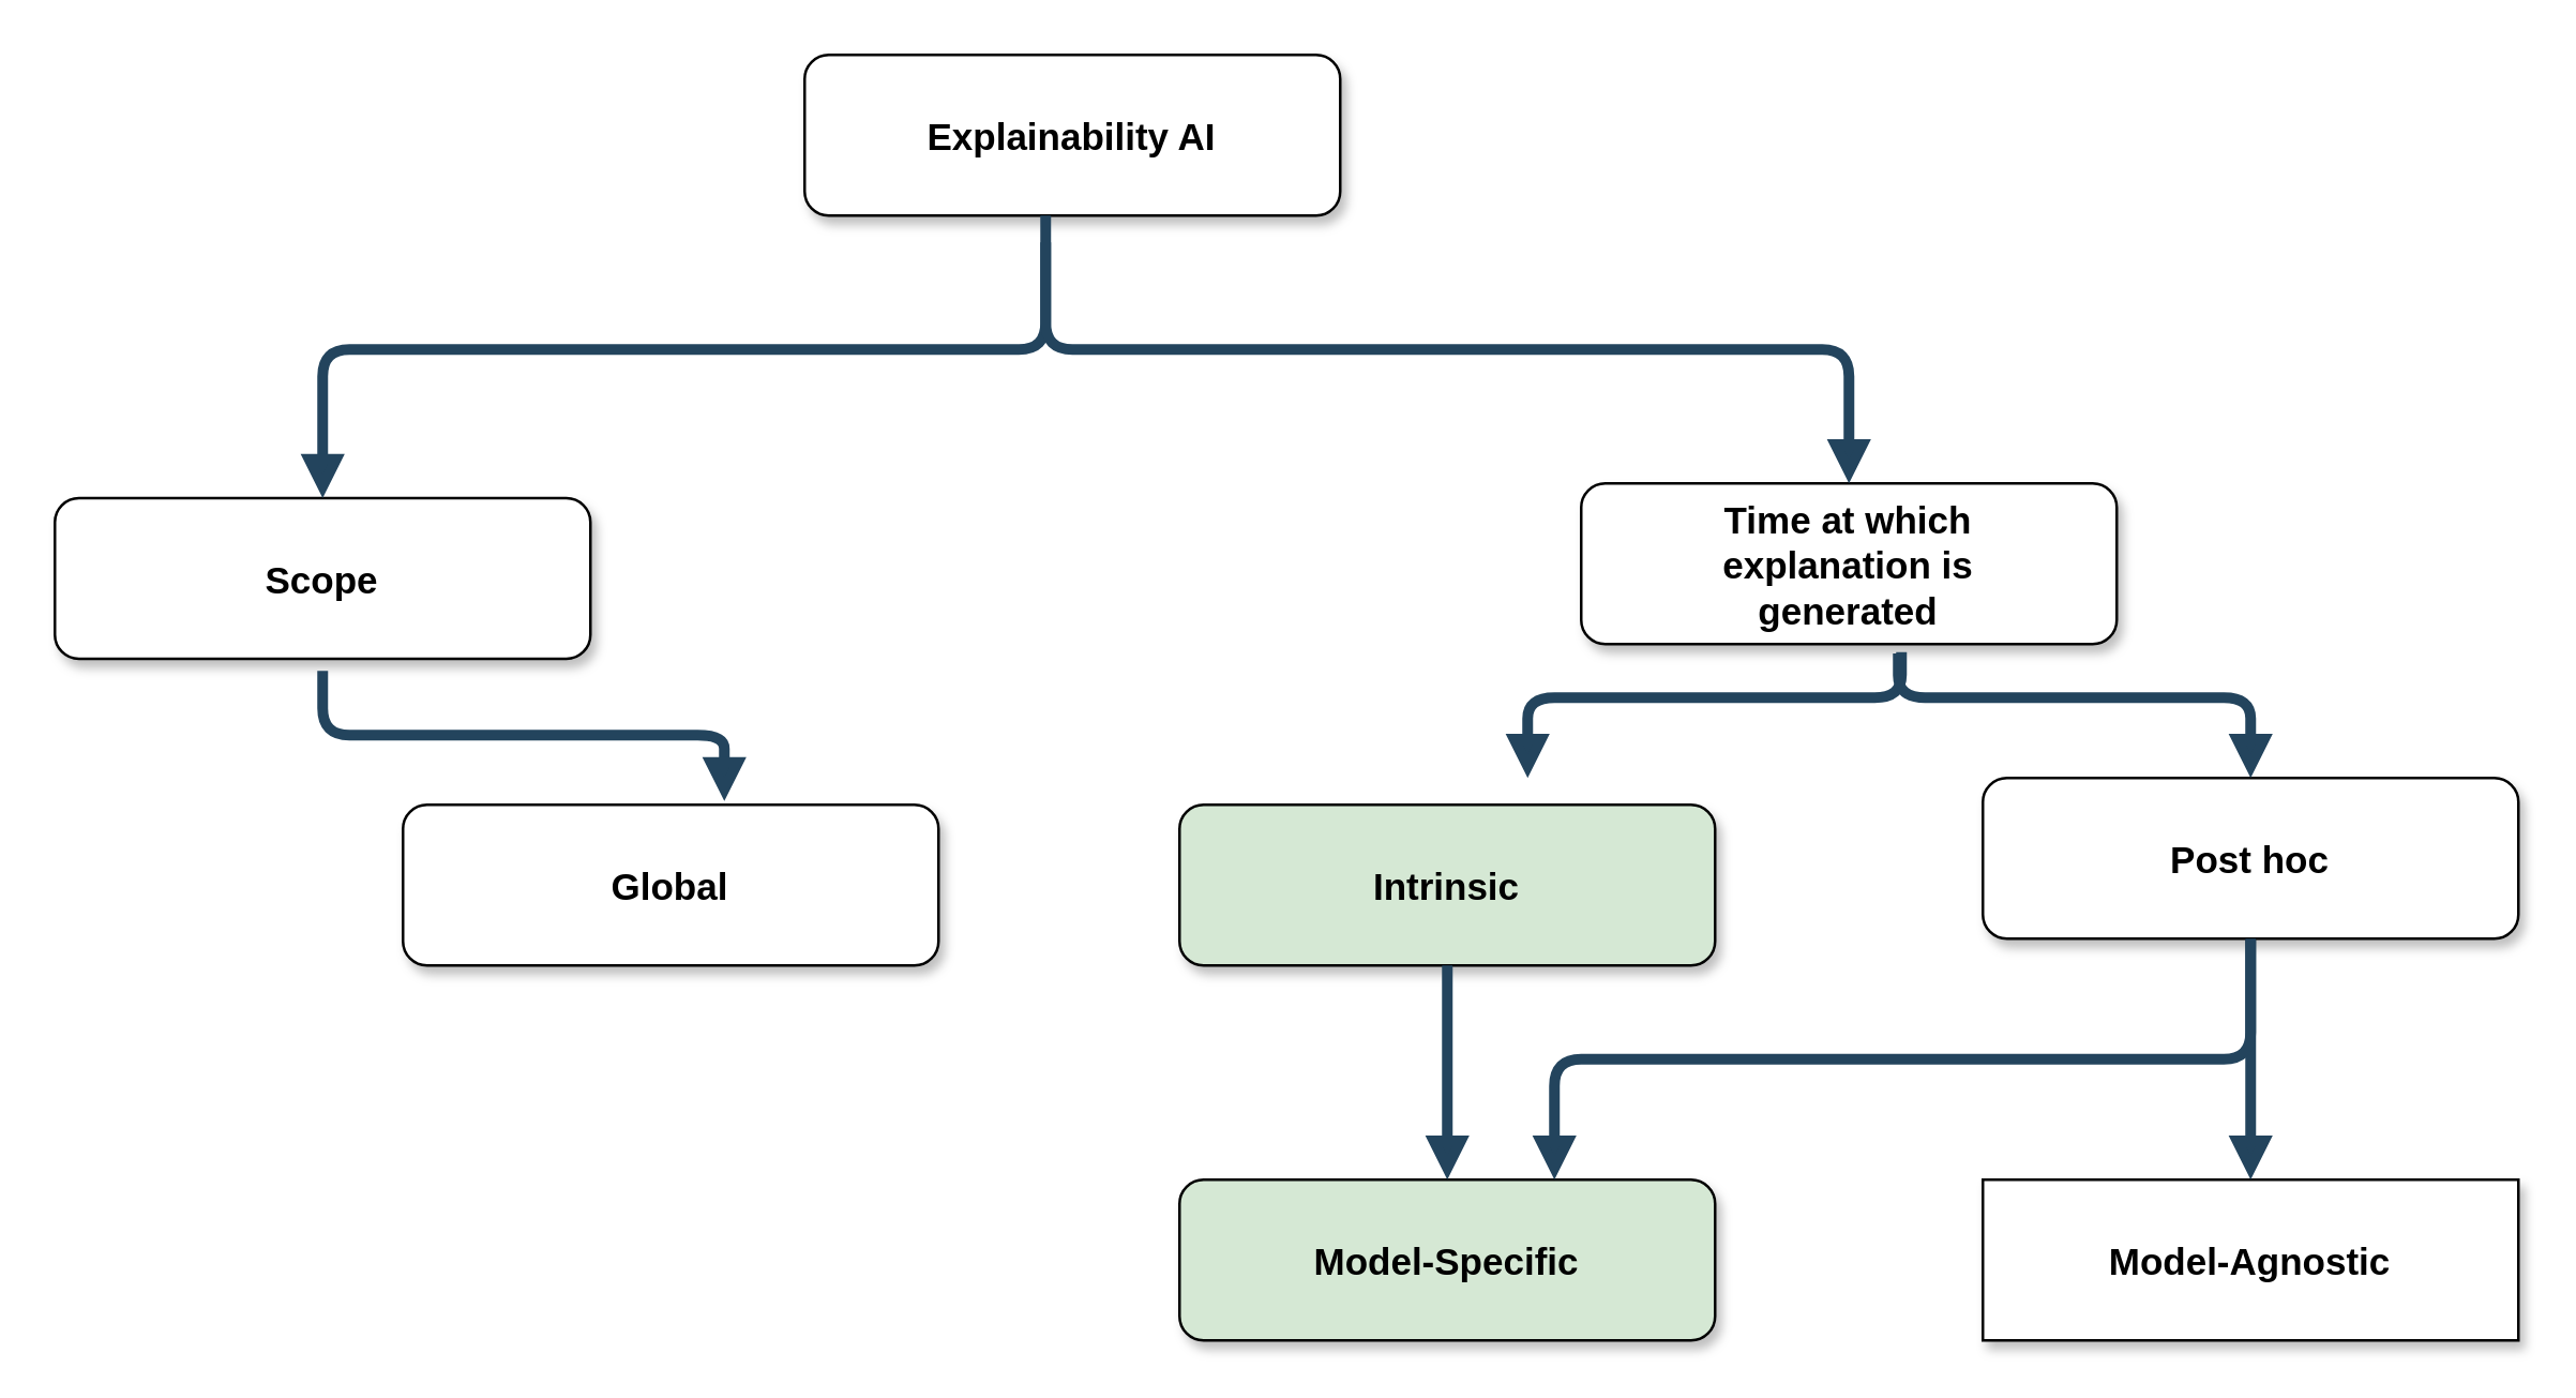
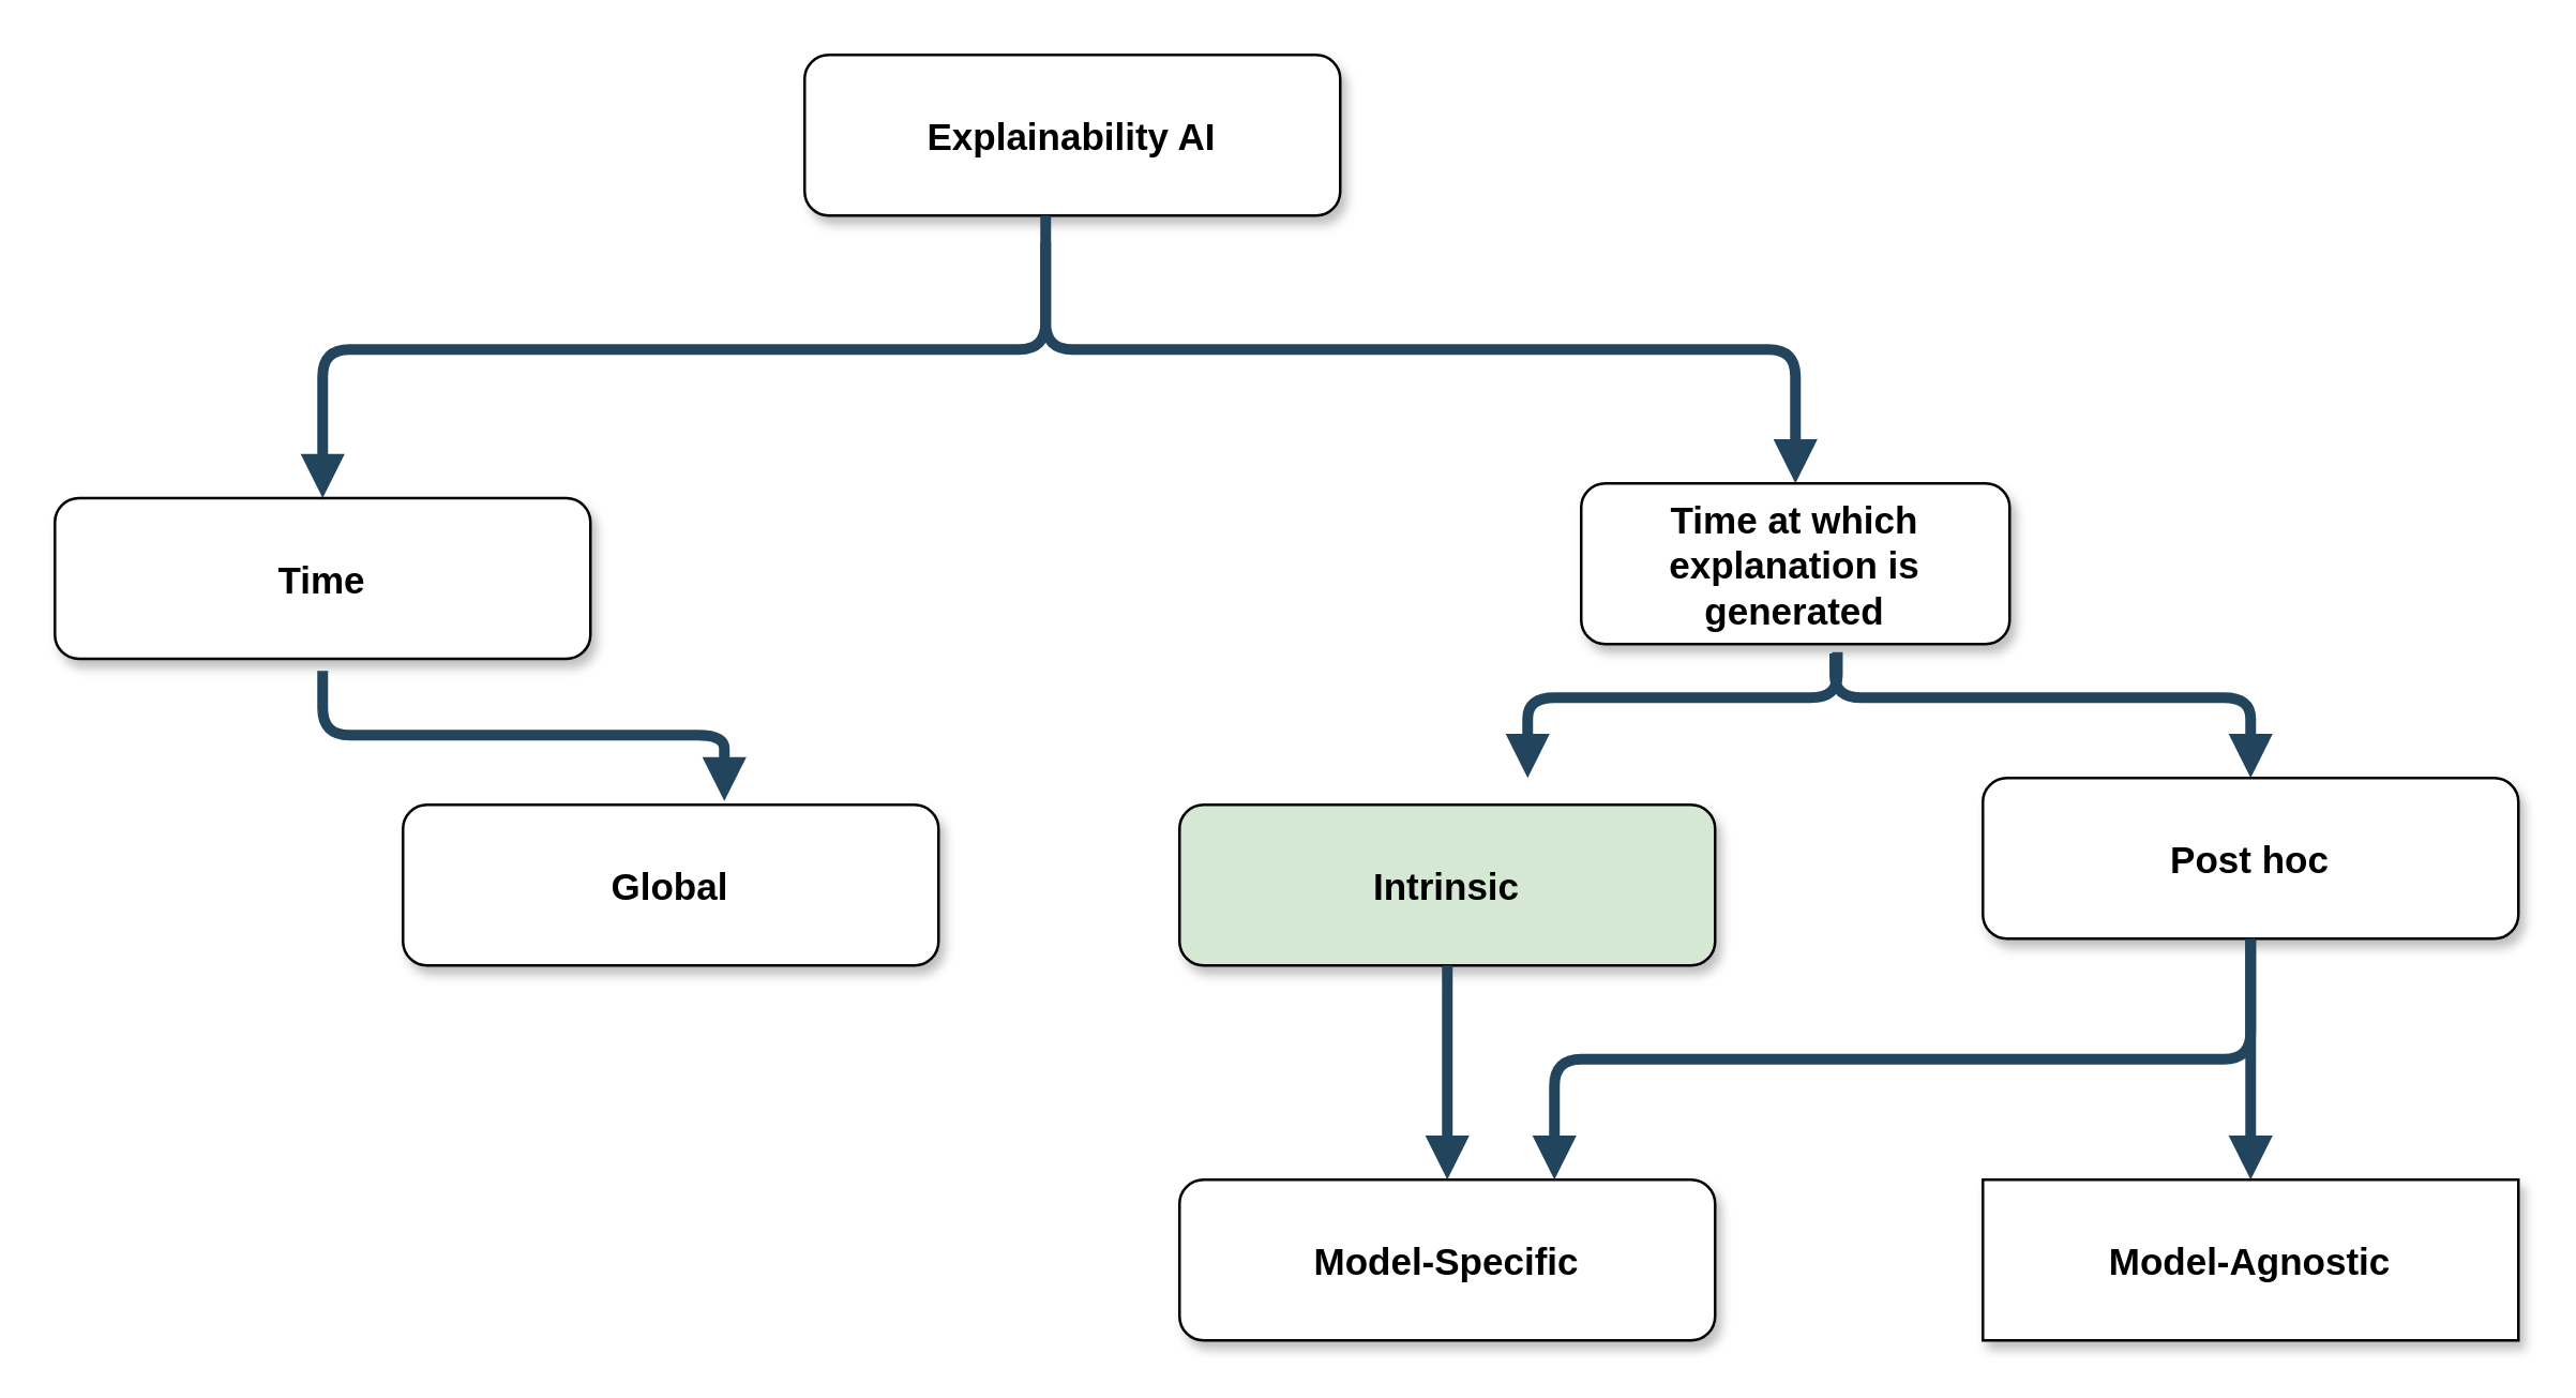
- <mxCell id="4" value="Time at which&#10;explanation is &#10;generated" style="rounded=1;shadow=1;fontStyle=1;fontSize=14;" parent="1" vertex="1"><mxGeometry x="590" y="180" width="200" height="60" as="geometry" /></mxCell>
+ <mxCell id="4" value="Time at which&#10;explanation is &#10;generated" style="rounded=1;shadow=1;fontStyle=1;fontSize=14;" parent="1" vertex="1"><mxGeometry x="590" y="180" width="160" height="60" as="geometry" /></mxCell>
- <mxCell id="3" value="Scope" style="rounded=1;shadow=1;fontStyle=1;fontSize=14;" parent="1" vertex="1"><mxGeometry x="20" y="185.5" width="200" height="60" as="geometry" /></mxCell>
+ <mxCell id="3" value="Time" style="rounded=1;shadow=1;fontStyle=1;fontSize=14;" parent="1" vertex="1"><mxGeometry x="20" y="185.5" width="200" height="60" as="geometry" /></mxCell>
- <mxCell id="6" value="Model-Specific" style="rounded=1;shadow=1;fontStyle=1;fontSize=14;fillColor=#d5e8d4;" parent="1" vertex="1"><mxGeometry x="440" y="440" width="200" height="60" as="geometry" /></mxCell>
+ <mxCell id="6" value="Model-Specific" style="rounded=1;shadow=1;fontStyle=1;fontSize=14;" parent="1" vertex="1"><mxGeometry x="440" y="440" width="200" height="60" as="geometry" /></mxCell>
